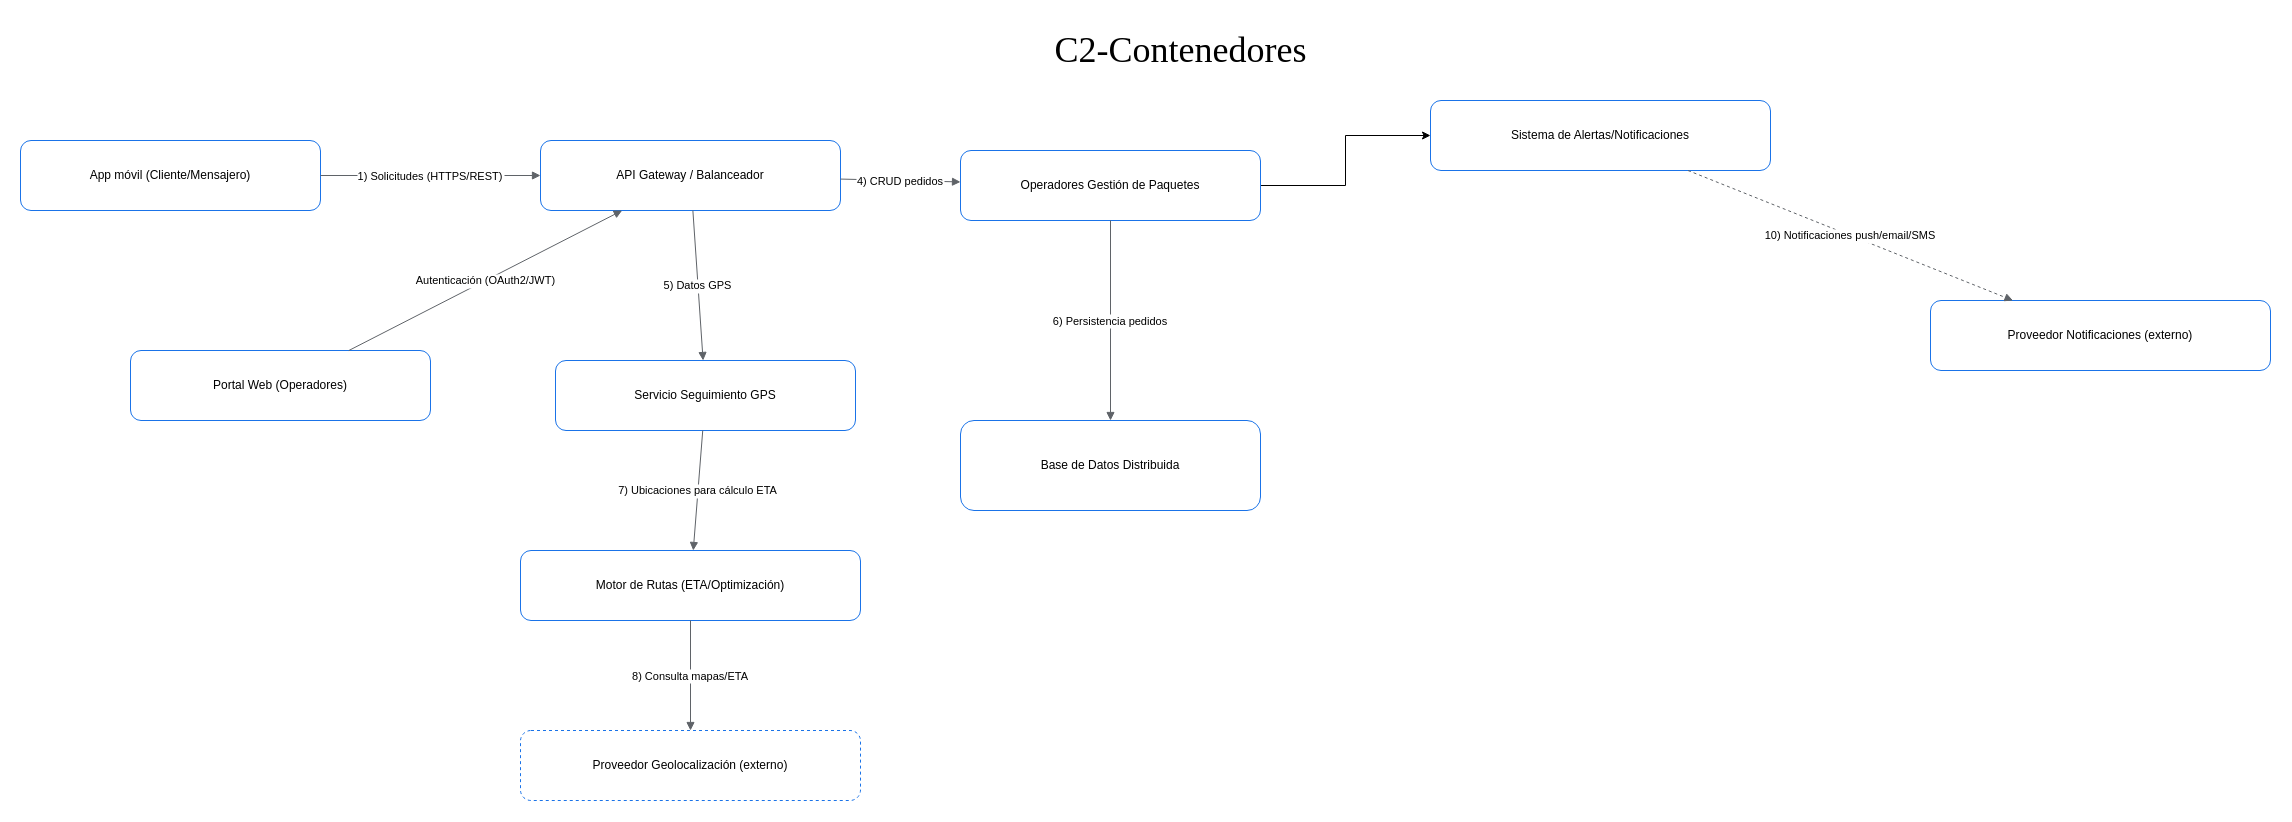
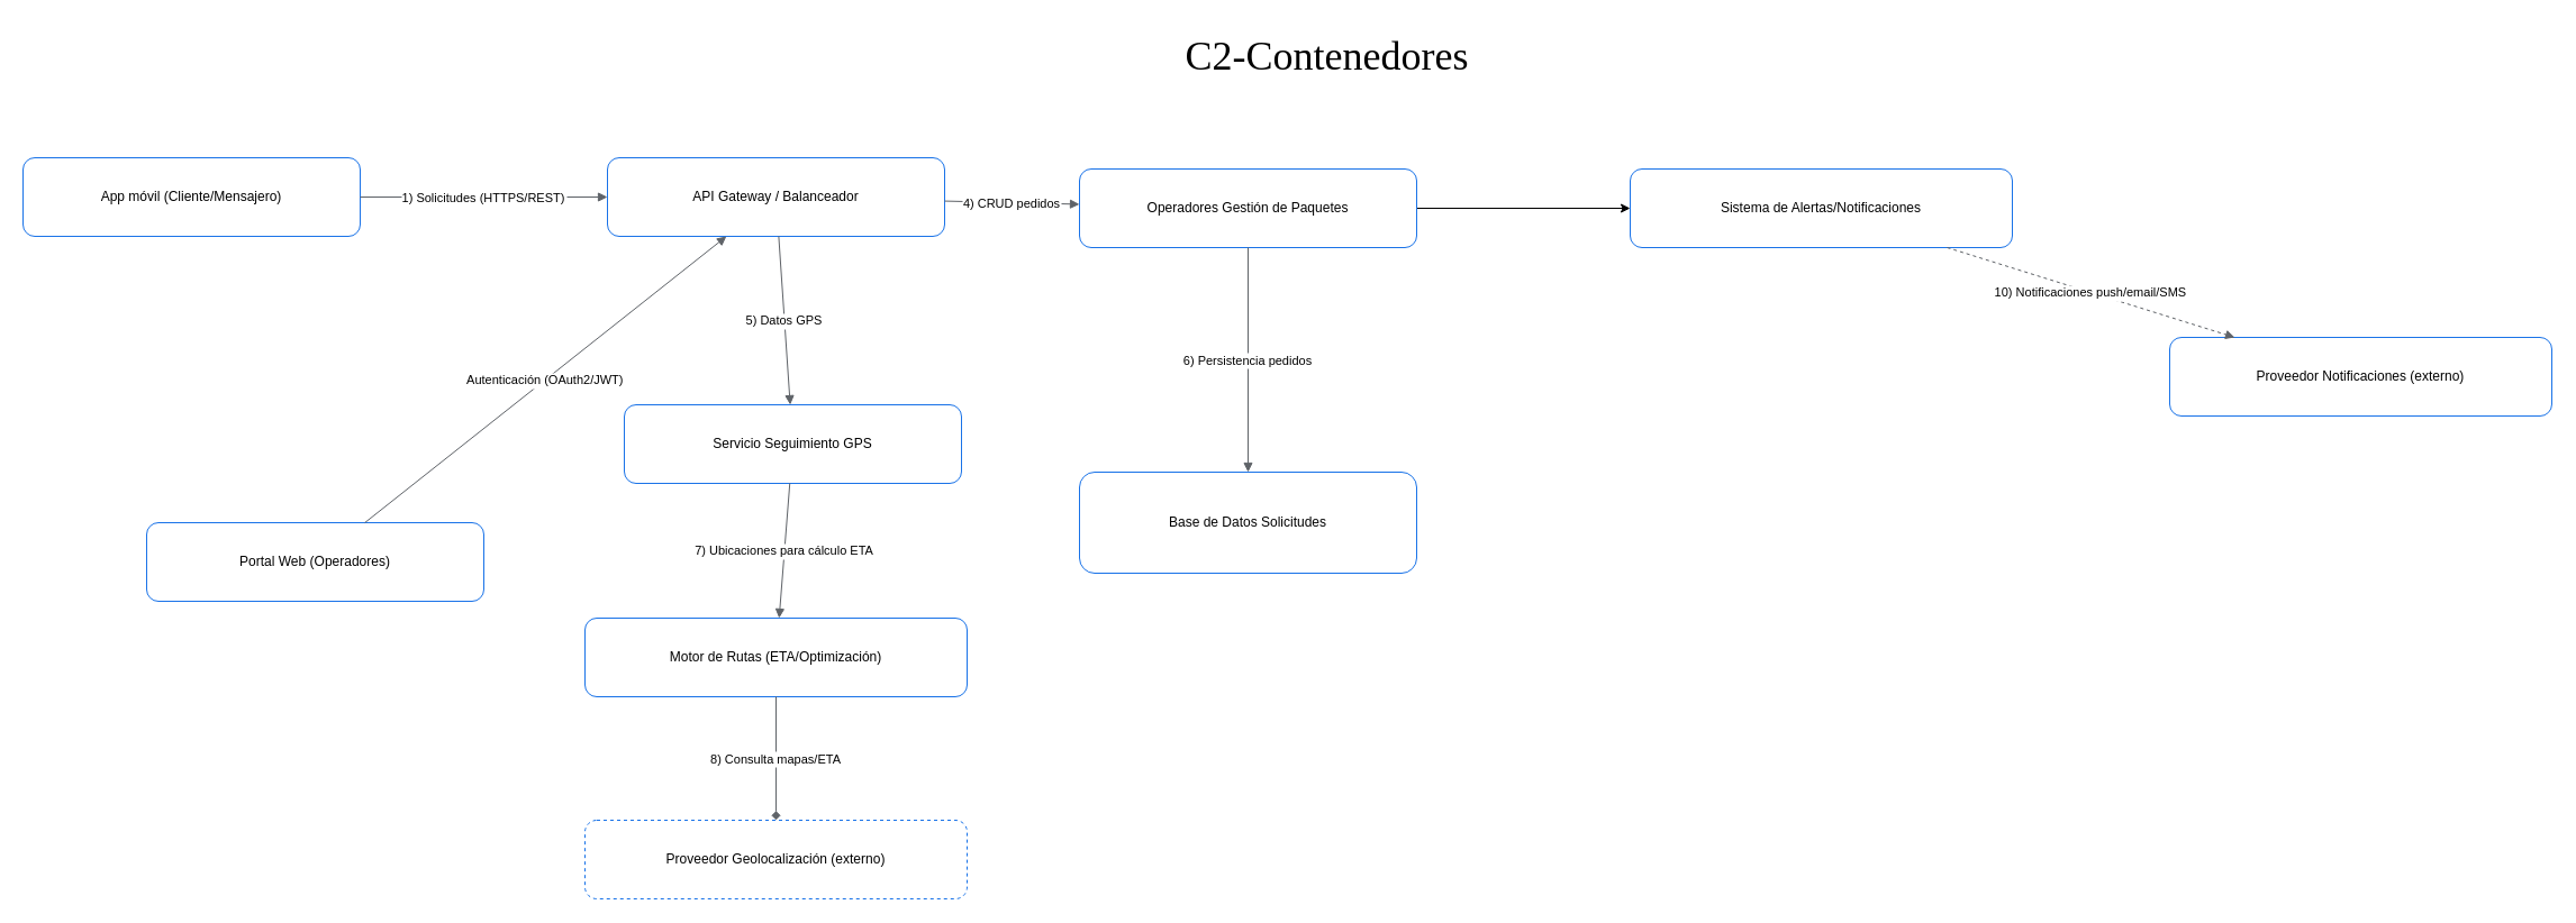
- <mxCell id="9" value="Sistema de Alertas/Notificaciones" style="rounded=1;whiteSpace=wrap;html=1;strokeColor=#1a73e8;fillColor=#ffffff" parent="1" vertex="1"><mxGeometry x="1430" y="100" width="340" height="70" as="geometry" /></mxCell>
+ <mxCell id="9" value="Sistema de Alertas/Notificaciones" style="rounded=1;whiteSpace=wrap;html=1;strokeColor=#1a73e8;fillColor=#ffffff" parent="1" vertex="1"><mxGeometry x="1450" y="150" width="340" height="70" as="geometry" /></mxCell>
- <mxCell id="3" value="Portal Web (Operadores)" style="rounded=1;whiteSpace=wrap;html=1;strokeColor=#1a73e8;fillColor=#ffffff" parent="1" vertex="1"><mxGeometry x="130" y="350" width="300" height="70" as="geometry" /></mxCell>
+ <mxCell id="3" value="Portal Web (Operadores)" style="rounded=1;whiteSpace=wrap;html=1;strokeColor=#1a73e8;fillColor=#ffffff" parent="1" vertex="1"><mxGeometry x="130" y="465" width="300" height="70" as="geometry" /></mxCell>
- <mxCell id="10" value="Base de Datos Distribuida" style="rounded=1;whiteSpace=wrap;html=1;strokeColor=#1a73e8;fillColor=#ffffff" parent="1" vertex="1"><mxGeometry x="960" y="420" width="300" height="90" as="geometry" /></mxCell>
+ <mxCell id="10" value="Base de Datos Solicitudes" style="rounded=1;whiteSpace=wrap;html=1;strokeColor=#1a73e8;fillColor=#ffffff" parent="1" vertex="1"><mxGeometry x="960" y="420" width="300" height="90" as="geometry" /></mxCell>
- <mxCell id="19" value="8) Consulta mapas/ETA" style="endArrow=block;strokeColor=#5f6368;fontSize=11" parent="1" source="8" target="12" edge="1"><mxGeometry relative="1" as="geometry" /></mxCell>
+ <mxCell id="19" value="8) Consulta mapas/ETA" style="endArrow=diamond;strokeColor=#5f6368;fontSize=11;" parent="1" source="8" target="12" edge="1"><mxGeometry relative="1" as="geometry" /></mxCell>
